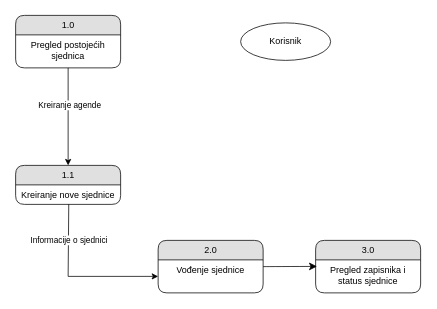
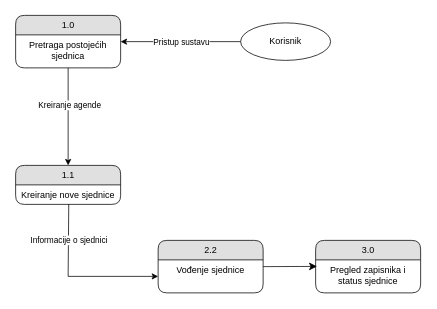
+ <mxCell id="9" value="" style="endArrow=classic;html=1;rounded=0;fontFamily=Helvetica;fontStyle=0;" parent="1" source="8" edge="1" target="2"><mxGeometry width="50" height="50" relative="1" as="geometry"><mxPoint x="330" y="140" as="sourcePoint" /><mxPoint x="160" y="36.8" as="targetPoint" /><Array as="points" /></mxGeometry></mxCell>
+ <mxCell id="10" value="Pristup sustavu" style="edgeLabel;html=1;align=center;verticalAlign=middle;resizable=0;points=[];fontFamily=Helvetica;fontStyle=0" parent="9" vertex="1" connectable="0"><mxGeometry x="-0.172" y="1" relative="1" as="geometry"><mxPoint x="-14" y="-1" as="offset" /></mxGeometry></mxCell>
- <mxCell id="3" value="Pregled postojećih sjednica" style="text;html=1;strokeColor=none;fillColor=none;spacingLeft=4;spacingRight=4;whiteSpace=wrap;overflow=hidden;rotatable=0;points=[[0,0.5],[1,0.5]];portConstraint=eastwest;align=center;fontFamily=Helvetica;fontStyle=0" parent="2" vertex="1"><mxGeometry y="26" width="140" height="44" as="geometry" /></mxCell>
+ <mxCell id="3" value="Pretraga postojećih sjednica" style="text;html=1;strokeColor=none;fillColor=none;spacingLeft=4;spacingRight=4;whiteSpace=wrap;overflow=hidden;rotatable=0;points=[[0,0.5],[1,0.5]];portConstraint=eastwest;align=center;fontFamily=Helvetica;fontStyle=0" parent="2" vertex="1"><mxGeometry y="26" width="140" height="44" as="geometry" /></mxCell>
- <mxCell id="6" value="2.0" style="swimlane;html=1;fontStyle=0;childLayout=stackLayout;horizontal=1;startSize=26;fillColor=#e0e0e0;horizontalStack=0;resizeParent=1;resizeLast=0;collapsible=1;marginBottom=0;swimlaneFillColor=#ffffff;align=center;rounded=1;shadow=0;comic=0;labelBackgroundColor=none;strokeWidth=1;fontFamily=Helvetica;fontSize=12" parent="1" vertex="1"><mxGeometry x="210" y="320" width="140" height="70" as="geometry" /></mxCell>
+ <mxCell id="6" value="2.2" style="swimlane;html=1;fontStyle=0;childLayout=stackLayout;horizontal=1;startSize=26;fillColor=#e0e0e0;horizontalStack=0;resizeParent=1;resizeLast=0;collapsible=1;marginBottom=0;swimlaneFillColor=#ffffff;align=center;rounded=1;shadow=0;comic=0;labelBackgroundColor=none;strokeWidth=1;fontFamily=Helvetica;fontSize=12" parent="1" vertex="1"><mxGeometry x="210" y="320" width="140" height="70" as="geometry" /></mxCell>
